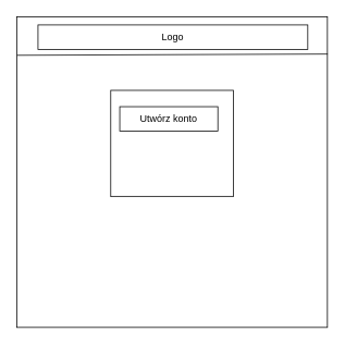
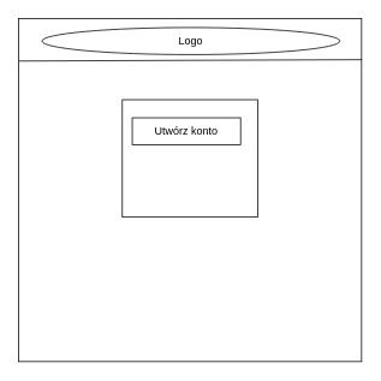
- <mxCell id="6" value="Logo" style="rounded=0;whiteSpace=wrap;html=1;" vertex="1" parent="1"><mxGeometry x="46" y="30" width="330" height="30" as="geometry" /></mxCell>
+ <mxCell id="6" value="Logo" style="ellipse;whiteSpace=wrap;html=1;" vertex="1" parent="1"><mxGeometry x="46" y="30" width="330" height="30" as="geometry" /></mxCell>
